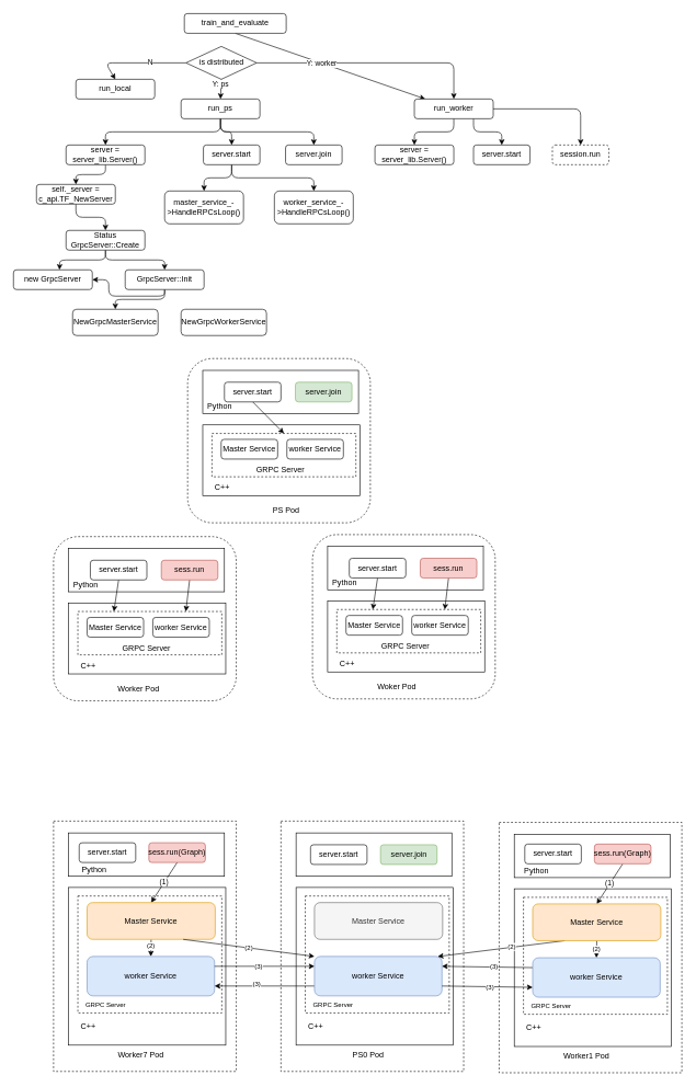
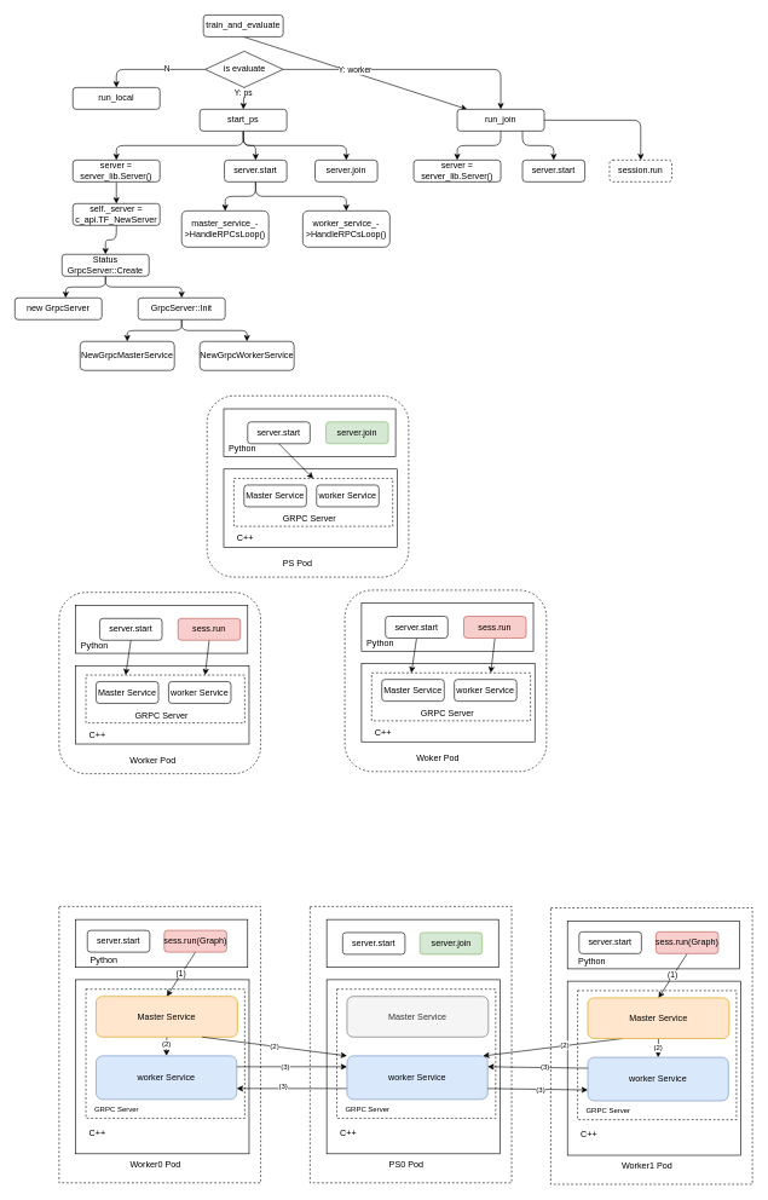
- <mxCell id="7" value="train_and_evaluate" style="rounded=1;whiteSpace=wrap;html=1;" parent="1" vertex="1"><mxGeometry x="280" y="20" width="155" height="30" as="geometry" /></mxCell>
+ <mxCell id="7" value="train_and_evaluate" style="rounded=1;whiteSpace=wrap;html=1;" parent="1" vertex="1"><mxGeometry x="280" y="20" width="110" height="30" as="geometry" /></mxCell>
- <mxCell id="14" value="is distributed" style="rhombus;whiteSpace=wrap;html=1;" parent="1" vertex="1"><mxGeometry x="282.5" y="70" width="107.5" height="50" as="geometry" /></mxCell>
+ <mxCell id="14" value="is evaluate" style="rhombus;whiteSpace=wrap;html=1;" parent="1" vertex="1"><mxGeometry x="282.5" y="70" width="107.5" height="50" as="geometry" /></mxCell>
- <mxCell id="15" value="run_local" style="rounded=1;whiteSpace=wrap;html=1;" parent="1" vertex="1"><mxGeometry x="115" y="120" width="120" height="30" as="geometry" /></mxCell>
+ <mxCell id="15" value="run_local" style="rounded=1;whiteSpace=wrap;html=1;" parent="1" vertex="1"><mxGeometry x="100" y="120" width="120" height="30" as="geometry" /></mxCell>
- <mxCell id="19" value="run_ps" style="rounded=1;whiteSpace=wrap;html=1;" parent="1" vertex="1"><mxGeometry x="275" y="150" width="120" height="30" as="geometry" /></mxCell>
+ <mxCell id="19" value="start_ps" style="rounded=1;whiteSpace=wrap;html=1;" parent="1" vertex="1"><mxGeometry x="275" y="150" width="120" height="30" as="geometry" /></mxCell>
- <mxCell id="23" value="run_worker" style="rounded=1;whiteSpace=wrap;html=1;" parent="1" vertex="1"><mxGeometry x="630" y="150" width="120" height="30" as="geometry" /></mxCell>
+ <mxCell id="23" value="run_join" style="rounded=1;whiteSpace=wrap;html=1;" parent="1" vertex="1"><mxGeometry x="630" y="150" width="120" height="30" as="geometry" /></mxCell>
- <mxCell id="28" value="self._server = c_api.TF_NewServer" style="rounded=1;whiteSpace=wrap;html=1;" parent="1" vertex="1"><mxGeometry x="55" y="280" width="120" height="30" as="geometry" /></mxCell>
+ <mxCell id="28" value="self._server = c_api.TF_NewServer" style="rounded=1;whiteSpace=wrap;html=1;" parent="1" vertex="1"><mxGeometry x="100" y="280" width="120" height="30" as="geometry" /></mxCell>
- <mxCell id="31" value="Status GrpcServer::Create" style="rounded=1;whiteSpace=wrap;html=1;" parent="1" vertex="1"><mxGeometry x="100" y="350" width="120" height="30" as="geometry" /></mxCell>
+ <mxCell id="31" value="Status GrpcServer::Create" style="rounded=1;whiteSpace=wrap;html=1;" parent="1" vertex="1"><mxGeometry x="85" y="350" width="120" height="30" as="geometry" /></mxCell>
- <mxCell id="37" style="edgeStyle=orthogonalEdgeStyle;html=1;exitX=0.5;exitY=1;exitDx=0;exitDy=0;labelBackgroundColor=default;fontColor=default;" parent="1" source="38" target="35" edge="1"><mxGeometry relative="1" as="geometry" /></mxCell>
+ <mxCell id="37" style="edgeStyle=orthogonalEdgeStyle;html=1;exitX=0.5;exitY=1;exitDx=0;exitDy=0;labelBackgroundColor=default;fontColor=default;" parent="1" source="38" target="40" edge="1"><mxGeometry relative="1" as="geometry" /></mxCell>
- <mxCell id="54" value="PS Pod" style="text;strokeColor=none;align=center;fillColor=none;html=1;verticalAlign=middle;whiteSpace=wrap;rounded=0;dashed=1;" parent="1" vertex="1"><mxGeometry x="405" y="762" width="60" height="30" as="geometry" /></mxCell>
+ <mxCell id="54" value="PS Pod" style="text;strokeColor=none;align=center;fillColor=none;html=1;verticalAlign=middle;whiteSpace=wrap;rounded=0;dashed=1;" parent="1" vertex="1"><mxGeometry x="380" y="762" width="60" height="30" as="geometry" /></mxCell>
- <mxCell id="95" value="Worker7 Pod" style="text;strokeColor=none;align=center;fillColor=none;html=1;verticalAlign=middle;whiteSpace=wrap;rounded=0;dashed=1;" vertex="1" parent="1"><mxGeometry x="171" y="1590" width="86" height="30" as="geometry" /></mxCell>
+ <mxCell id="95" value="Worker0 Pod" style="text;strokeColor=none;align=center;fillColor=none;html=1;verticalAlign=middle;whiteSpace=wrap;rounded=0;dashed=1;" vertex="1" parent="1"><mxGeometry x="171" y="1590" width="86" height="30" as="geometry" /></mxCell>
